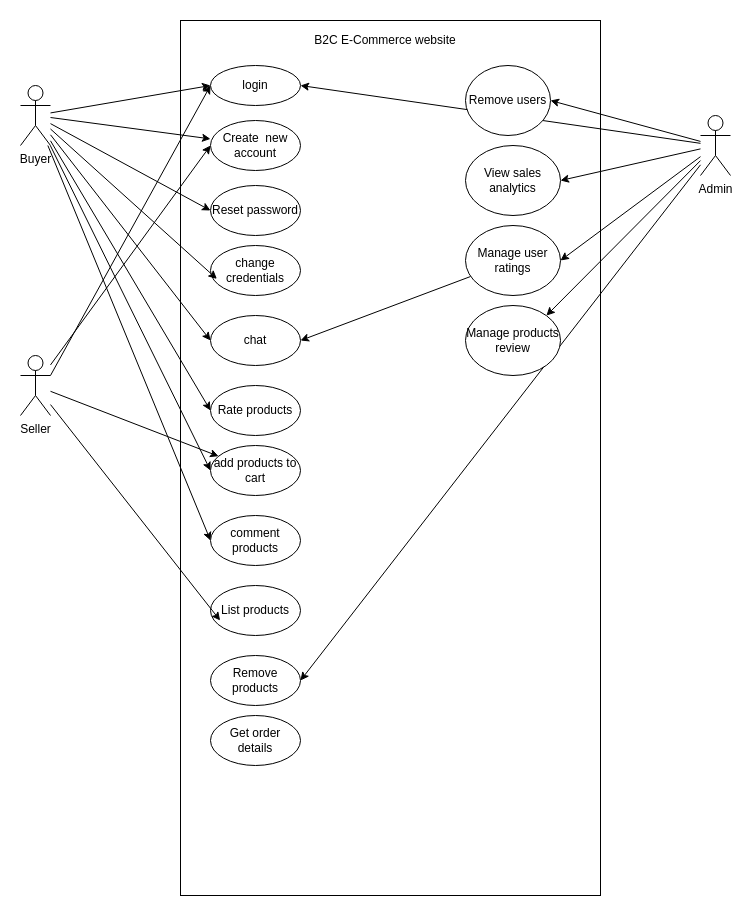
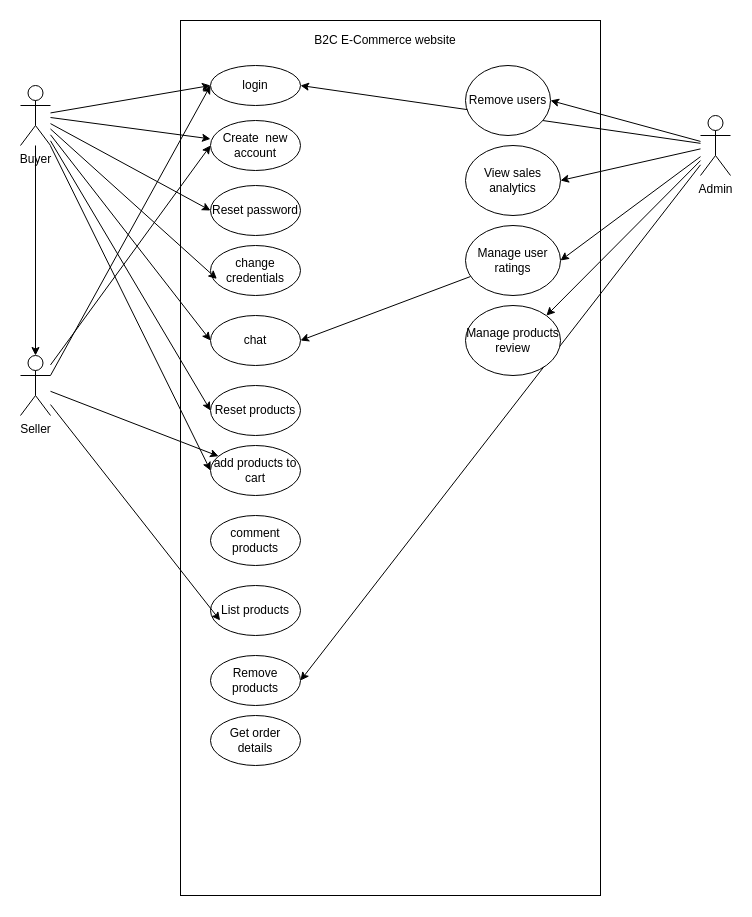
- <mxCell id="8" style="edgeStyle=none;rounded=0;orthogonalLoop=1;jettySize=auto;html=1;entryX=0;entryY=0.5;entryDx=0;entryDy=0;" parent="1" source="9" target="22" edge="1"><mxGeometry relative="1" as="geometry" /></mxCell>
+ <mxCell id="8" style="edgeStyle=none;rounded=0;orthogonalLoop=1;jettySize=auto;html=1;" parent="1" source="9" target="12" edge="1"><mxGeometry relative="1" as="geometry" /></mxCell>
- <mxCell id="23" value="Rate products" style="ellipse;whiteSpace=wrap;html=1;" parent="1" vertex="1"><mxGeometry x="210" y="385" width="90" height="50" as="geometry" /></mxCell>
+ <mxCell id="23" value="Reset products" style="ellipse;whiteSpace=wrap;html=1;" parent="1" vertex="1"><mxGeometry x="210" y="385" width="90" height="50" as="geometry" /></mxCell>
